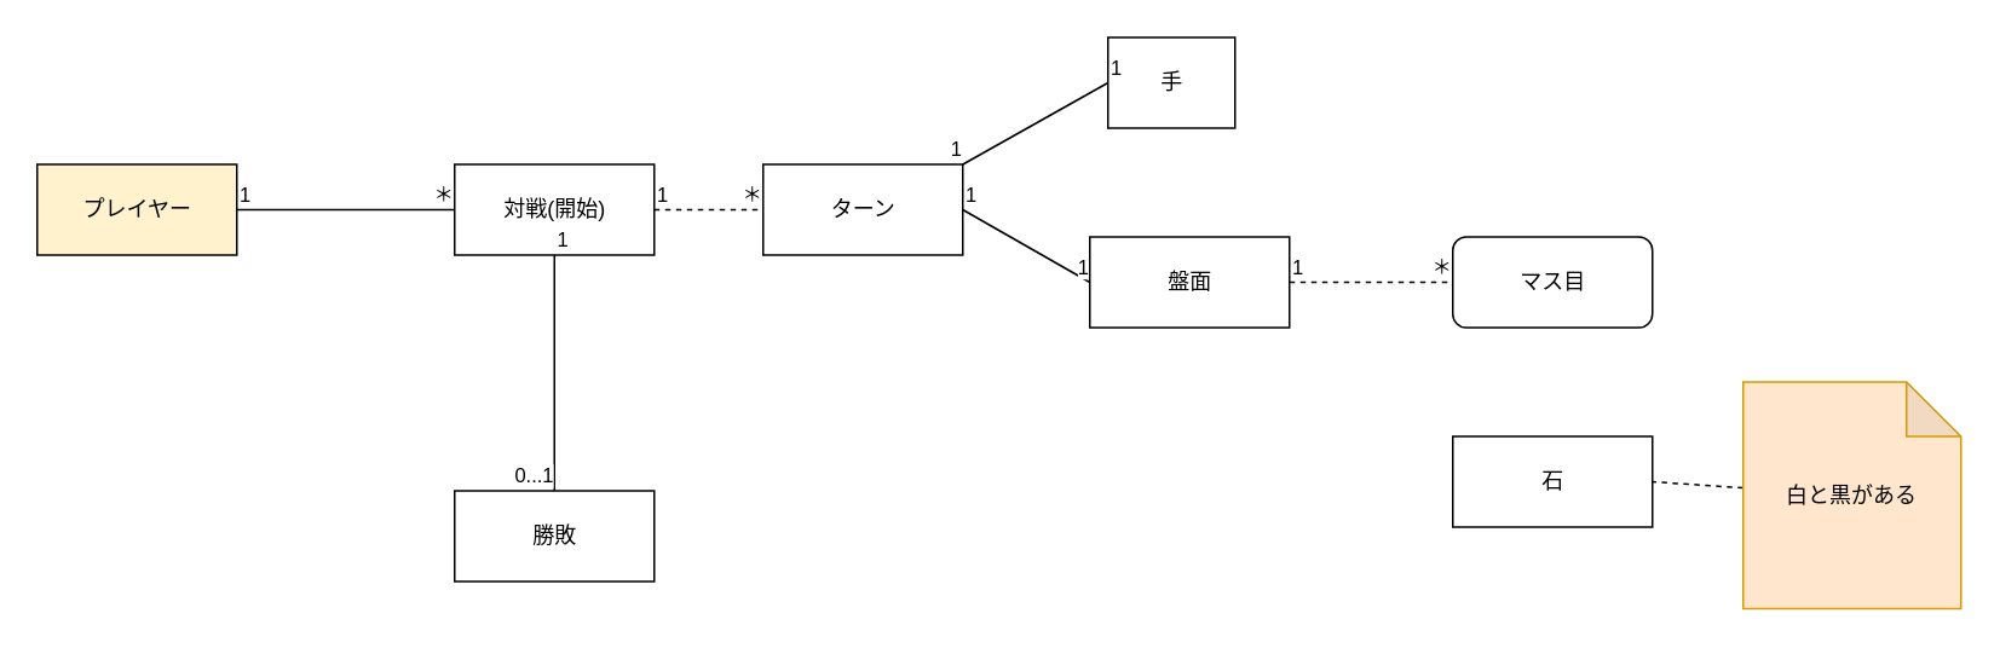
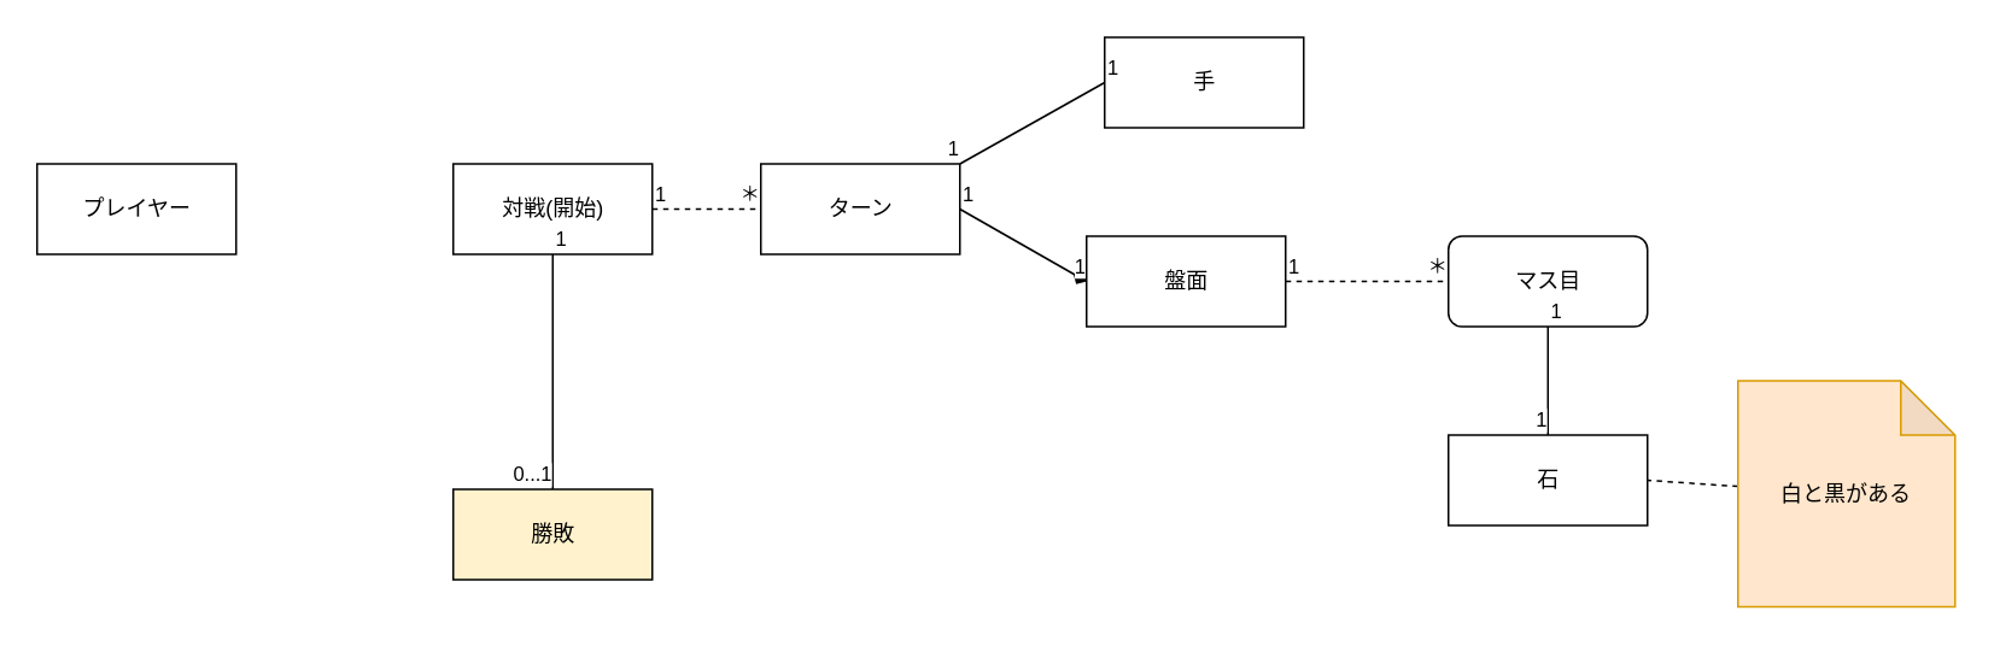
- <mxCell id="29" value="手" style="html=1;" vertex="1" parent="1"><mxGeometry x="610" y="20" width="70" height="50" as="geometry" /></mxCell>
+ <mxCell id="29" value="手" style="html=1;" vertex="1" parent="1"><mxGeometry x="610" y="20" width="110" height="50" as="geometry" /></mxCell>
- <mxCell id="4" value="プレイヤー" style="html=1;fillColor=#fff2cc;" vertex="1" parent="1"><mxGeometry x="20" y="90" width="110" height="50" as="geometry" /></mxCell>
+ <mxCell id="4" value="プレイヤー" style="html=1;" vertex="1" parent="1"><mxGeometry x="20" y="90" width="110" height="50" as="geometry" /></mxCell>
- <mxCell id="9" value="" style="endArrow=none;html=1;edgeStyle=orthogonalEdgeStyle;exitX=1;exitY=0.5;exitDx=0;exitDy=0;entryX=0;entryY=0.5;entryDx=0;entryDy=0;" edge="1" parent="1" source="4" target="2"><mxGeometry relative="1" as="geometry"><mxPoint x="140" y="180" as="sourcePoint" /><mxPoint x="210" y="115" as="targetPoint" /></mxGeometry></mxCell>
- <mxCell id="10" value="1" style="edgeLabel;resizable=0;html=1;align=left;verticalAlign=bottom;" connectable="0" vertex="1" parent="9"><mxGeometry x="-1" relative="1" as="geometry" /></mxCell>
- <mxCell id="11" value="＊" style="edgeLabel;resizable=0;html=1;align=right;verticalAlign=bottom;" connectable="0" vertex="1" parent="9"><mxGeometry x="1" relative="1" as="geometry" /></mxCell>
- <mxCell id="19" value="" style="endArrow=none;html=1;exitX=1;exitY=0.5;exitDx=0;exitDy=0;entryX=0;entryY=0.5;entryDx=0;entryDy=0;" edge="1" parent="1" source="15" target="3"><mxGeometry relative="1" as="geometry"><mxPoint x="580" y="80" as="sourcePoint" /><mxPoint x="700" y="80" as="targetPoint" /></mxGeometry></mxCell>
+ <mxCell id="19" value="" style="endArrow=diamond;html=1;exitX=1;exitY=0.5;exitDx=0;exitDy=0;entryX=0;entryY=0.5;entryDx=0;entryDy=0;" edge="1" parent="1" source="15" target="3"><mxGeometry relative="1" as="geometry"><mxPoint x="580" y="80" as="sourcePoint" /><mxPoint x="700" y="80" as="targetPoint" /></mxGeometry></mxCell>
+ <mxCell id="26" value="" style="endArrow=none;html=1;exitX=0.5;exitY=1;exitDx=0;exitDy=0;entryX=0.5;entryY=0;entryDx=0;entryDy=0;" edge="1" parent="1" source="22" target="5"><mxGeometry relative="1" as="geometry"><mxPoint x="820" y="200" as="sourcePoint" /><mxPoint x="890" y="240" as="targetPoint" /></mxGeometry></mxCell>
+ <mxCell id="27" value="1" style="edgeLabel;resizable=0;html=1;align=left;verticalAlign=bottom;" connectable="0" vertex="1" parent="26"><mxGeometry x="-1" relative="1" as="geometry" /></mxCell>
+ <mxCell id="28" value="1" style="edgeLabel;resizable=0;html=1;align=right;verticalAlign=bottom;" connectable="0" vertex="1" parent="26"><mxGeometry x="1" relative="1" as="geometry" /></mxCell>
- <mxCell id="6" value="勝敗" style="html=1;" vertex="1" parent="1"><mxGeometry x="250" y="270" width="110" height="50" as="geometry" /></mxCell>
+ <mxCell id="6" value="勝敗" style="html=1;fillColor=#fff2cc;" vertex="1" parent="1"><mxGeometry x="250" y="270" width="110" height="50" as="geometry" /></mxCell>
